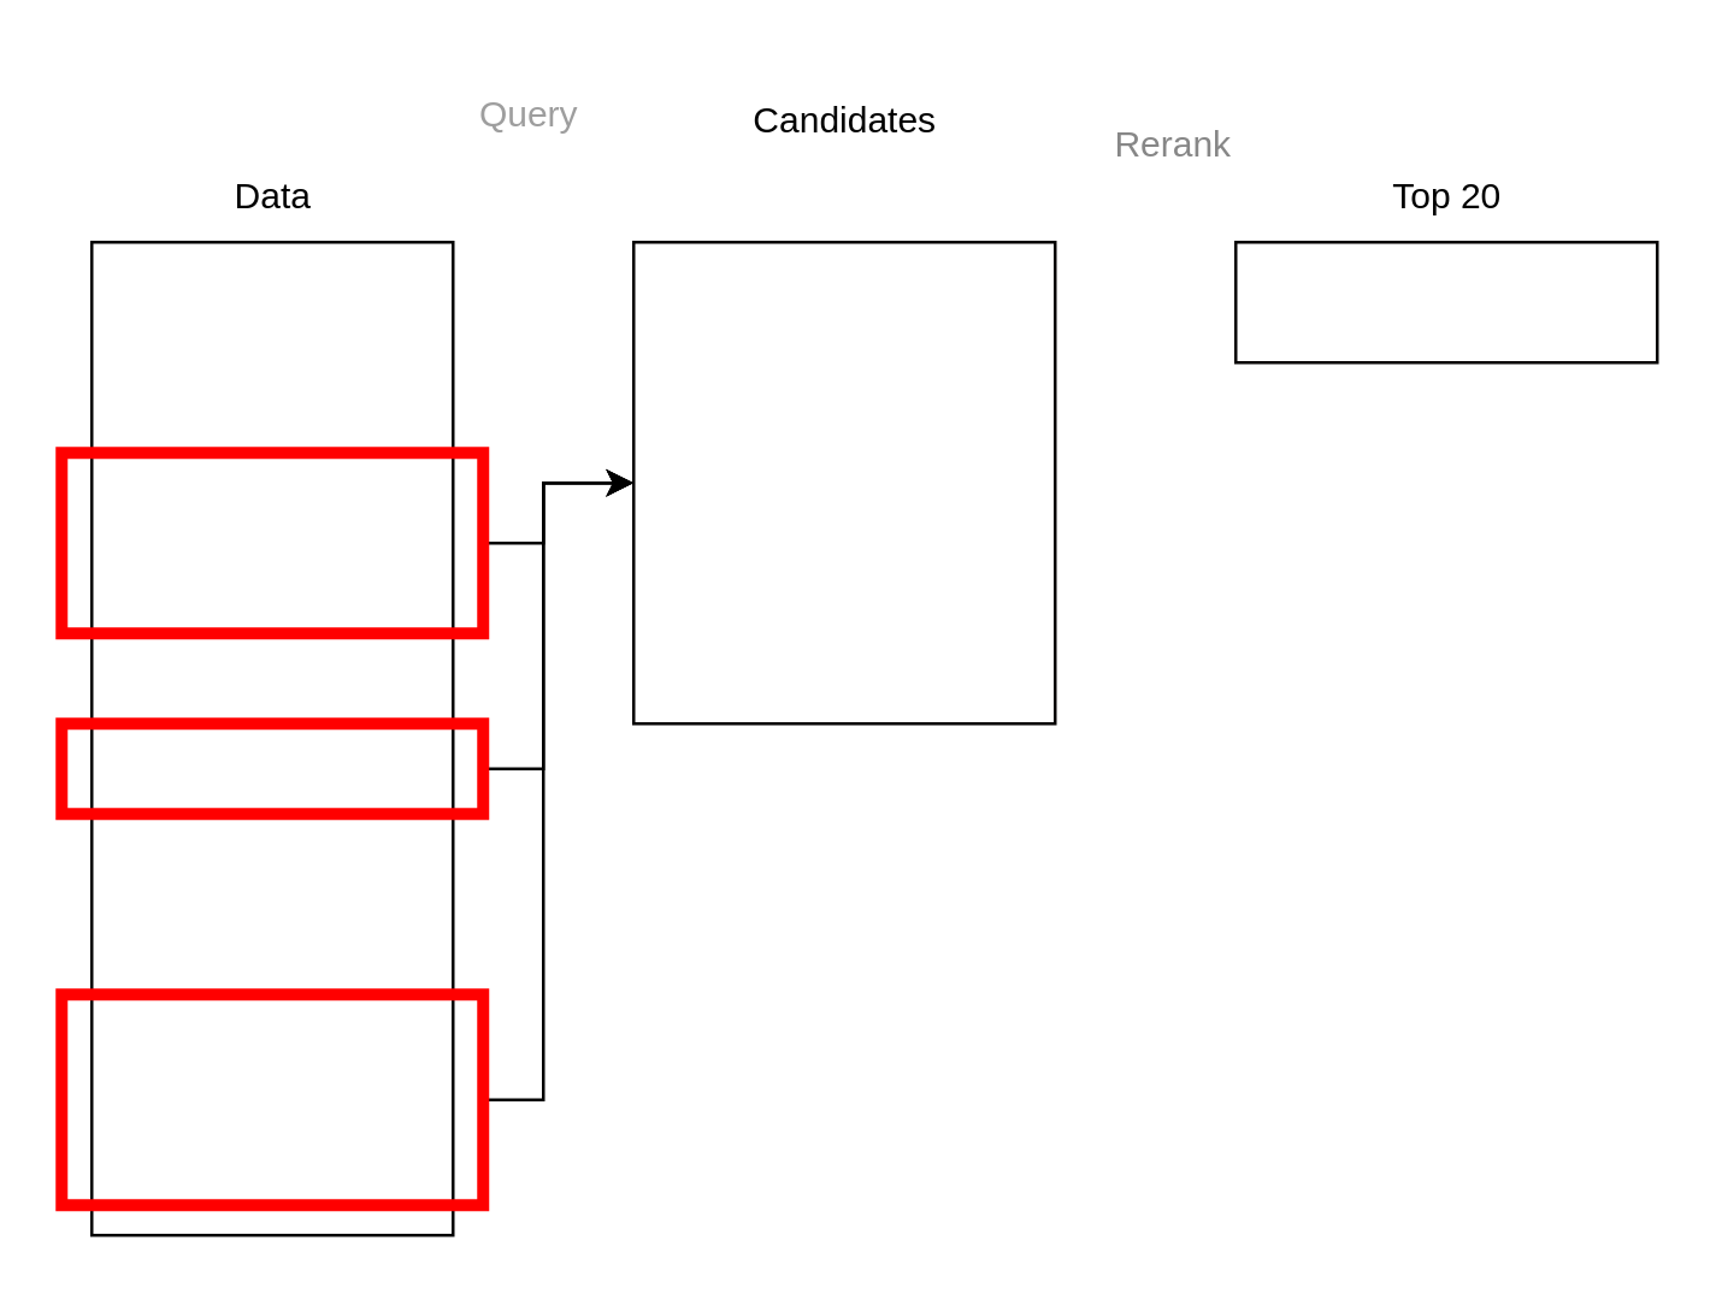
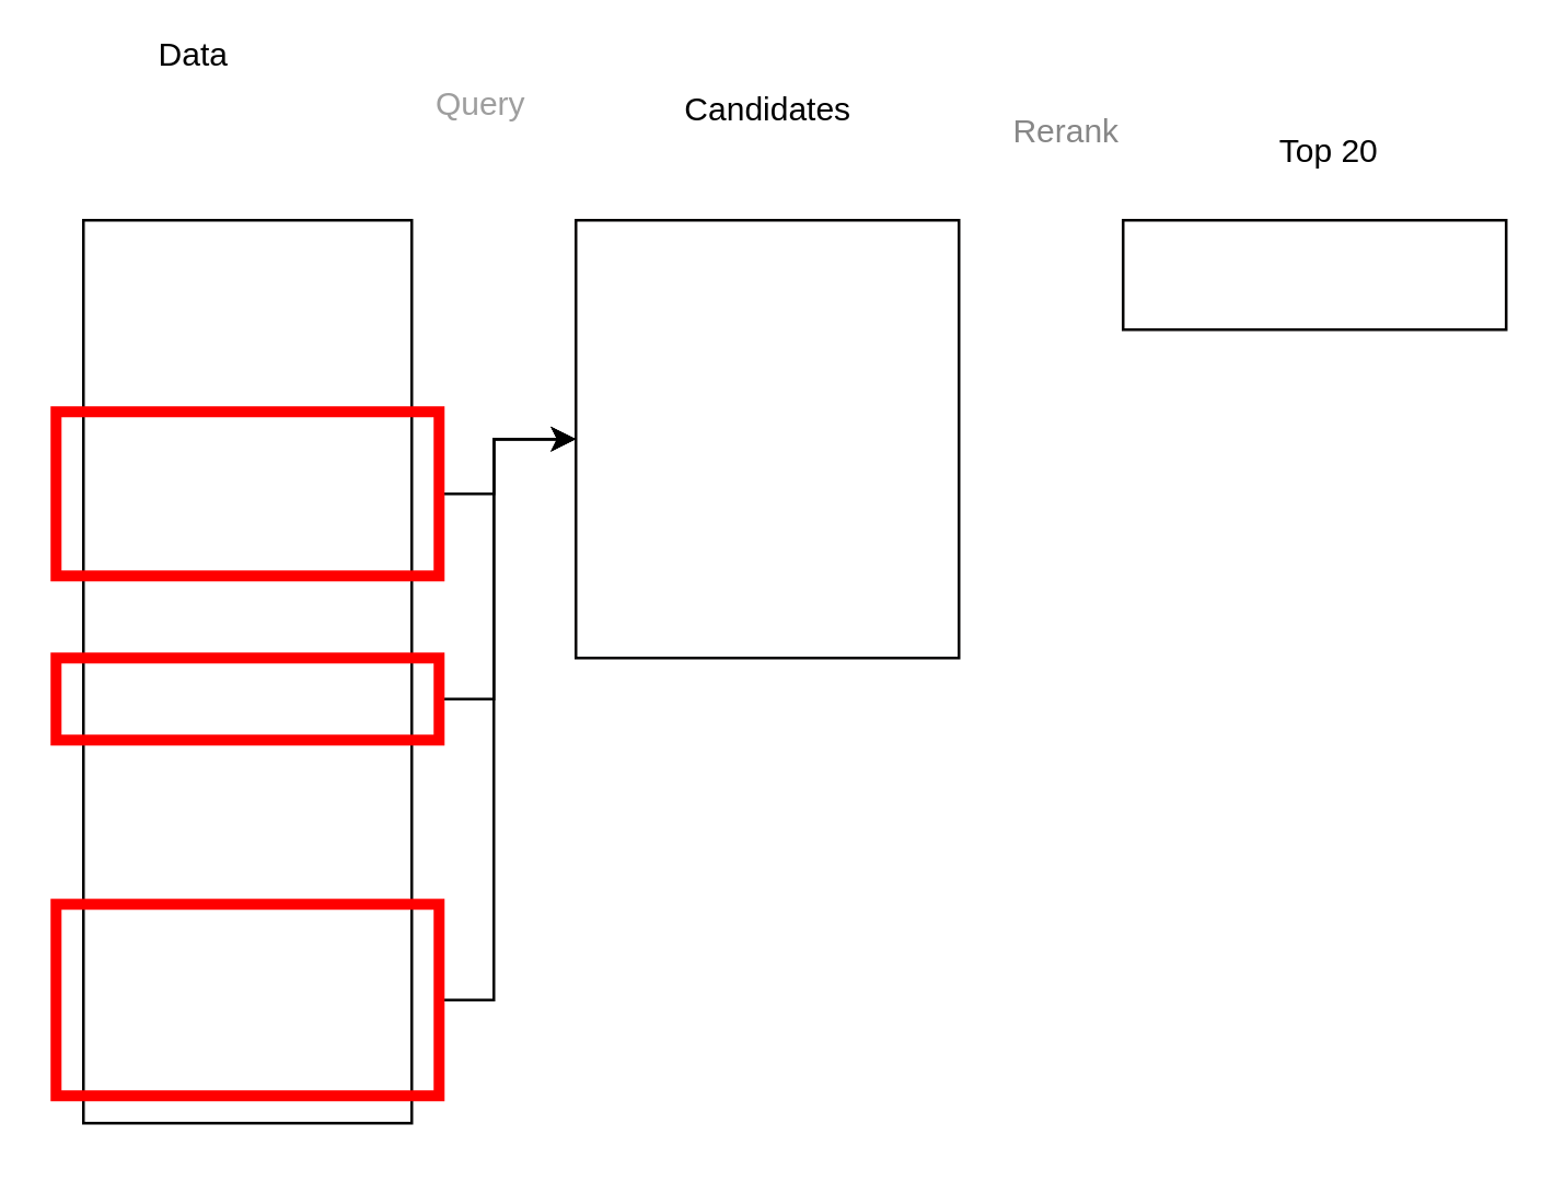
- <mxCell id="3" value="Data" style="text;html=1;align=center;verticalAlign=middle;resizable=0;points=[];autosize=1;strokeColor=none;fillColor=none;" vertex="1" parent="1"><mxGeometry x="65" y="50" width="50" height="30" as="geometry" /></mxCell>
+ <mxCell id="3" value="Data" style="text;html=1;align=center;verticalAlign=middle;resizable=0;points=[];autosize=1;strokeColor=none;fillColor=none;" vertex="1" parent="1"><mxGeometry x="45" y="5" width="50" height="30" as="geometry" /></mxCell>
- <mxCell id="15" value="Top 20" style="text;html=1;align=center;verticalAlign=middle;resizable=0;points=[];autosize=1;strokeColor=none;fillColor=none;" vertex="1" parent="1"><mxGeometry x="450" y="50" width="60" height="30" as="geometry" /></mxCell>
+ <mxCell id="15" value="Top 20" style="text;html=1;align=center;verticalAlign=middle;resizable=0;points=[];autosize=1;strokeColor=none;fillColor=none;" vertex="1" parent="1"><mxGeometry x="455" y="40" width="60" height="30" as="geometry" /></mxCell>
